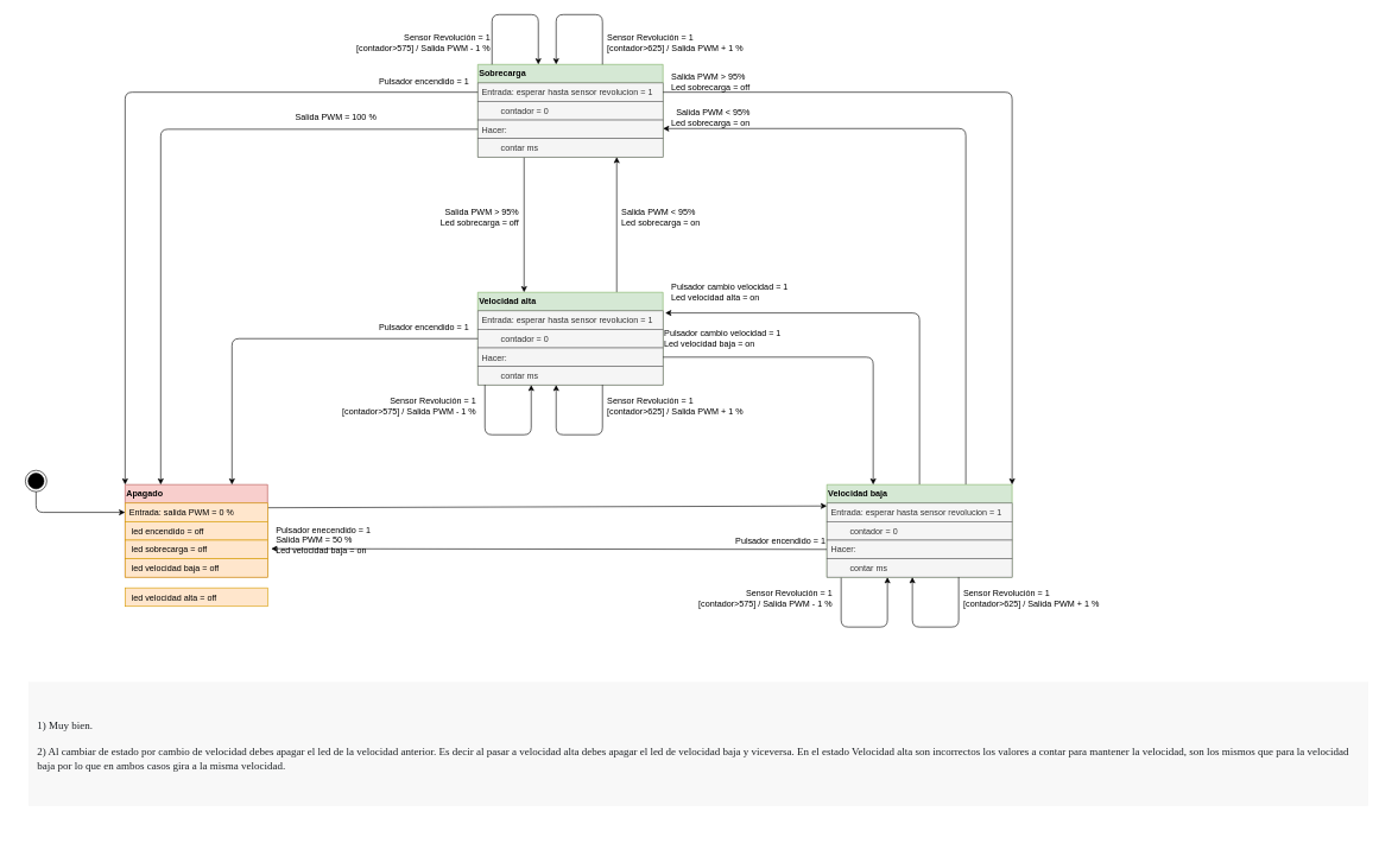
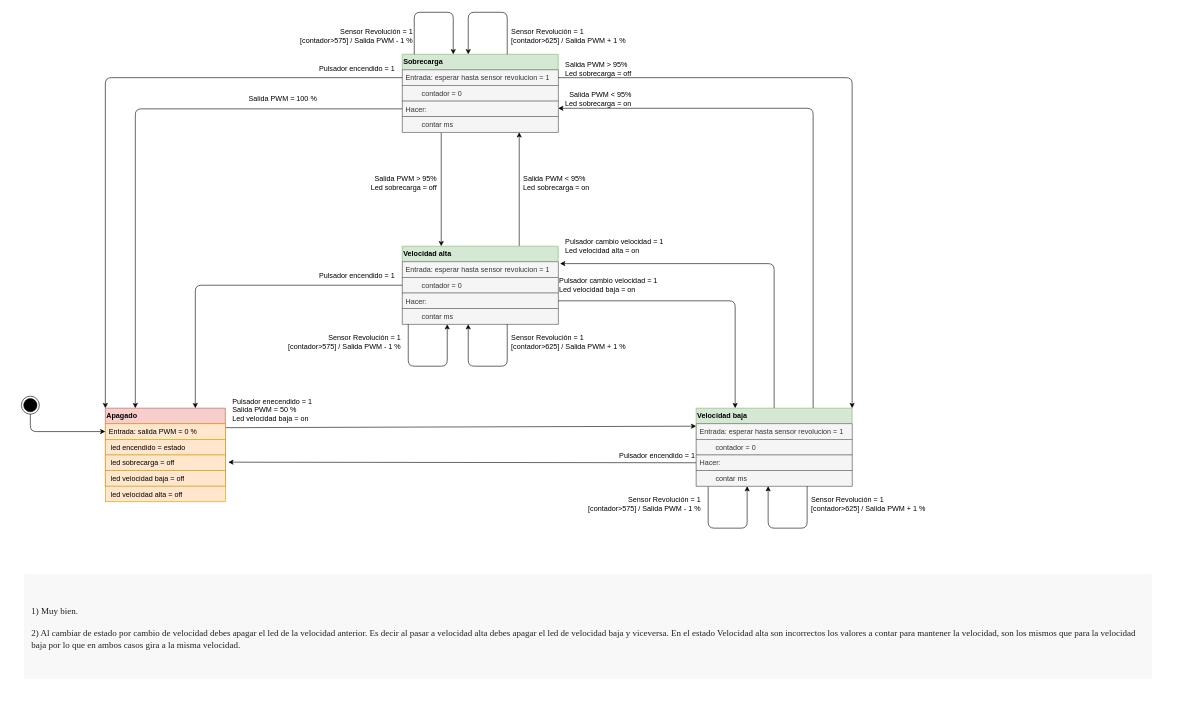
- <mxCell id="5" value="&amp;nbsp;led encendido = off" style="text;strokeColor=#d79b00;fillColor=#ffe6cc;align=left;verticalAlign=top;spacingLeft=4;spacingRight=4;overflow=hidden;rotatable=0;points=[[0,0.5],[1,0.5]];portConstraint=eastwest;whiteSpace=wrap;html=1;" parent="3" vertex="1"><mxGeometry y="52" width="200" height="26" as="geometry" /></mxCell>
+ <mxCell id="5" value="&amp;nbsp;led encendido = estado" style="text;strokeColor=#d79b00;fillColor=#ffe6cc;align=left;verticalAlign=top;spacingLeft=4;spacingRight=4;overflow=hidden;rotatable=0;points=[[0,0.5],[1,0.5]];portConstraint=eastwest;whiteSpace=wrap;html=1;" parent="3" vertex="1"><mxGeometry y="52" width="200" height="26" as="geometry" /></mxCell>
- <mxCell id="40" value="&lt;font style=&quot;color: rgb(0, 0, 0);&quot;&gt;Pulsador enecendido = 1&lt;/font&gt;&lt;div&gt;&lt;font style=&quot;color: rgb(0, 0, 0);&quot;&gt;Salida PWM = 50 %&lt;/font&gt;&lt;/div&gt;&lt;div&gt;&lt;span style=&quot;color: rgb(0, 0, 0);&quot;&gt;&lt;font style=&quot;color: rgb(0, 0, 0);&quot;&gt;Led velocidad baja = on&lt;/font&gt;&lt;/span&gt;&lt;/div&gt;" style="text;html=1;align=left;verticalAlign=middle;whiteSpace=wrap;rounded=0;" parent="1" vertex="1"><mxGeometry x="385" y="735" width="160" height="45" as="geometry" /></mxCell>
+ <mxCell id="40" value="&lt;font style=&quot;color: rgb(0, 0, 0);&quot;&gt;Pulsador enecendido = 1&lt;/font&gt;&lt;div&gt;&lt;font style=&quot;color: rgb(0, 0, 0);&quot;&gt;Salida PWM = 50 %&lt;/font&gt;&lt;/div&gt;&lt;div&gt;&lt;span style=&quot;color: rgb(0, 0, 0);&quot;&gt;&lt;font style=&quot;color: rgb(0, 0, 0);&quot;&gt;Led velocidad baja = on&lt;/font&gt;&lt;/span&gt;&lt;/div&gt;" style="text;html=1;align=left;verticalAlign=middle;whiteSpace=wrap;rounded=0;" parent="1" vertex="1"><mxGeometry x="385" y="660" width="160" height="45" as="geometry" /></mxCell>
- <mxCell id="41" value="&amp;nbsp;led velocidad alta = off" style="text;strokeColor=#d79b00;fillColor=#ffe6cc;align=left;verticalAlign=top;spacingLeft=4;spacingRight=4;overflow=hidden;rotatable=0;points=[[0,0.5],[1,0.5]];portConstraint=eastwest;whiteSpace=wrap;html=1;" parent="1" vertex="1"><mxGeometry x="175" y="825" width="200" height="26" as="geometry" /></mxCell>
+ <mxCell id="41" value="&amp;nbsp;led velocidad alta = off" style="text;strokeColor=#d79b00;fillColor=#ffe6cc;align=left;verticalAlign=top;spacingLeft=4;spacingRight=4;overflow=hidden;rotatable=0;points=[[0,0.5],[1,0.5]];portConstraint=eastwest;whiteSpace=wrap;html=1;" parent="1" vertex="1"><mxGeometry x="175" y="810" width="200" height="26" as="geometry" /></mxCell>
